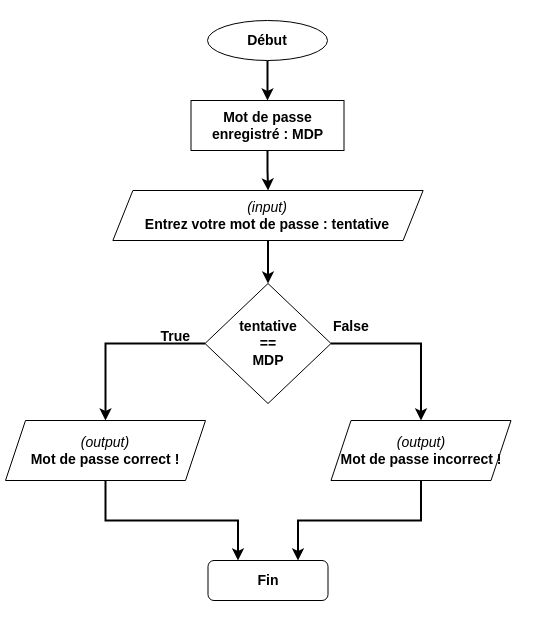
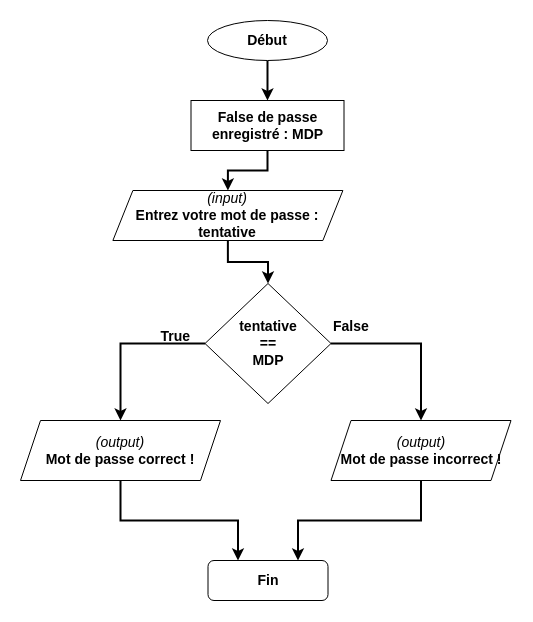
- <mxCell id="17" value="&lt;font style=&quot;font-size: 14px;&quot;&gt;&lt;b&gt;Mot de passe enregistré : MDP&lt;/b&gt;&lt;/font&gt;" style="rounded=0;whiteSpace=wrap;html=1;" vertex="1" parent="1"><mxGeometry x="190.5" y="100" width="153" height="50" as="geometry" /></mxCell>
+ <mxCell id="17" value="&lt;font style=&quot;font-size: 14px;&quot;&gt;&lt;b&gt;False de passe enregistré : MDP&lt;/b&gt;&lt;/font&gt;" style="rounded=0;whiteSpace=wrap;html=1;" vertex="1" parent="1"><mxGeometry x="190.5" y="100" width="153" height="50" as="geometry" /></mxCell>
- <mxCell id="10" value="&lt;i&gt;(input)&lt;br&gt;&lt;/i&gt;&lt;b&gt;Entrez votre mot de passe : tentative&lt;/b&gt;" style="shape=parallelogram;perimeter=parallelogramPerimeter;whiteSpace=wrap;html=1;fixedSize=1;fontSize=14;" vertex="1" parent="1"><mxGeometry x="112.38" y="190" width="310.25" height="50" as="geometry" /></mxCell>
+ <mxCell id="10" value="&lt;i&gt;(input)&lt;br&gt;&lt;/i&gt;&lt;b&gt;Entrez votre mot de passe : tentative&lt;/b&gt;" style="shape=parallelogram;perimeter=parallelogramPerimeter;whiteSpace=wrap;html=1;fixedSize=1;fontSize=14;" vertex="1" parent="1"><mxGeometry x="112.38" y="190" width="230" height="50" as="geometry" /></mxCell>
- <mxCell id="12" value="&lt;i&gt;(output)&lt;/i&gt;&lt;br&gt;&lt;b&gt;Mot de passe correct !&lt;/b&gt;" style="shape=parallelogram;perimeter=parallelogramPerimeter;whiteSpace=wrap;html=1;fixedSize=1;fontSize=14;" vertex="1" parent="1"><mxGeometry x="5" y="420" width="200" height="60" as="geometry" /></mxCell>
+ <mxCell id="12" value="&lt;i&gt;(output)&lt;/i&gt;&lt;br&gt;&lt;b&gt;Mot de passe correct !&lt;/b&gt;" style="shape=parallelogram;perimeter=parallelogramPerimeter;whiteSpace=wrap;html=1;fixedSize=1;fontSize=14;" vertex="1" parent="1"><mxGeometry x="20" y="420" width="200" height="60" as="geometry" /></mxCell>
